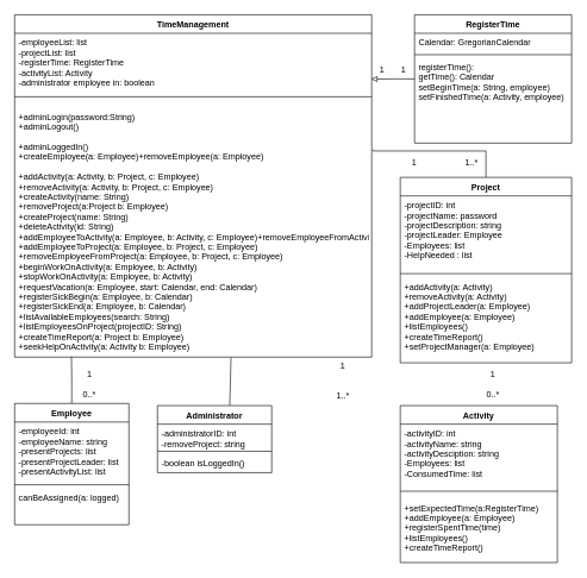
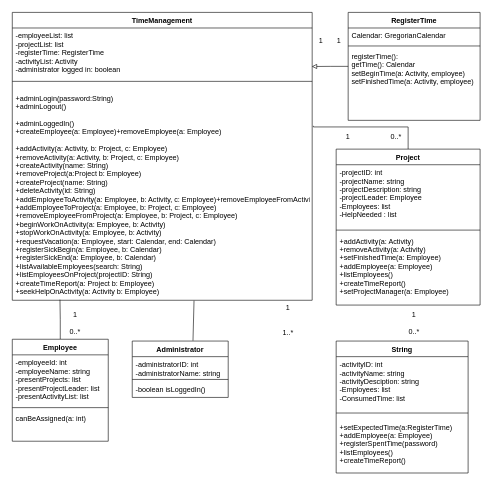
- <mxCell id="26" value="-employeeList: list&#10;-projectList: list&#10;-registerTime: RegisterTime&#10;-activityList: Activity&#10;-administrator employee in: boolean&#10;&#10;" style="text;strokeColor=none;fillColor=none;align=left;verticalAlign=top;spacingLeft=4;spacingRight=4;overflow=hidden;rotatable=0;points=[[0,0.5],[1,0.5]];portConstraint=eastwest;" parent="25" vertex="1"><mxGeometry y="26" width="500" height="74" as="geometry" /></mxCell>
+ <mxCell id="26" value="-employeeList: list&#10;-projectList: list&#10;-registerTime: RegisterTime&#10;-activityList: Activity&#10;-administrator logged in: boolean&#10;&#10;" style="text;strokeColor=none;fillColor=none;align=left;verticalAlign=top;spacingLeft=4;spacingRight=4;overflow=hidden;rotatable=0;points=[[0,0.5],[1,0.5]];portConstraint=eastwest;" parent="25" vertex="1"><mxGeometry y="26" width="500" height="74" as="geometry" /></mxCell>
- <mxCell id="24" value="registerTime():&#10;getTime(): Calendar&#10;setBeginTime(a: String, employee)&#10;setFinishedTime(a: Activity, employee)&#10;" style="text;strokeColor=none;fillColor=none;align=left;verticalAlign=top;spacingLeft=4;spacingRight=4;overflow=hidden;rotatable=0;points=[[0,0.5],[1,0.5]];portConstraint=eastwest;" parent="21" vertex="1"><mxGeometry y="60" width="220" height="120" as="geometry" /></mxCell>
+ <mxCell id="24" value="registerTime():&#10;getTime(): Calendar&#10;setBeginTime(a: Activity, employee)&#10;setFinishedTime(a: Activity, employee)&#10;" style="text;strokeColor=none;fillColor=none;align=left;verticalAlign=top;spacingLeft=4;spacingRight=4;overflow=hidden;rotatable=0;points=[[0,0.5],[1,0.5]];portConstraint=eastwest;" parent="21" vertex="1"><mxGeometry y="60" width="220" height="120" as="geometry" /></mxCell>
- <mxCell id="29" value="1&amp;nbsp; &amp;nbsp;&amp;nbsp; &amp;nbsp; 1" style="text;html=1;strokeColor=none;fillColor=none;align=center;verticalAlign=middle;whiteSpace=wrap;rounded=0;" vertex="1" parent="1"><mxGeometry x="530" y="88" width="40" height="20" as="geometry" /></mxCell>
+ <mxCell id="29" value="1&amp;nbsp; &amp;nbsp;&amp;nbsp; &amp;nbsp; 1" style="text;html=1;strokeColor=none;fillColor=none;align=center;verticalAlign=middle;whiteSpace=wrap;rounded=0;" vertex="1" parent="1"><mxGeometry x="530" y="58" width="40" height="20" as="geometry" /></mxCell>
- <mxCell id="31" value="1..*" style="text;html=1;strokeColor=none;fillColor=none;align=center;verticalAlign=middle;whiteSpace=wrap;rounded=0;" vertex="1" parent="1"><mxGeometry x="640" y="218" width="40" height="20" as="geometry" /></mxCell>
+ <mxCell id="31" value="0..*" style="text;html=1;strokeColor=none;fillColor=none;align=center;verticalAlign=middle;whiteSpace=wrap;rounded=0;" vertex="1" parent="1"><mxGeometry x="640" y="218" width="40" height="20" as="geometry" /></mxCell>
- <mxCell id="13" value="-projectID: int&#10;-projectName: password&#10;-projectDescription: string&#10;-projectLeader: Employee&#10;-Employees: list&#10;-HelpNeeded : list&#10;&#10;&#10;&#10;" style="text;strokeColor=none;fillColor=none;align=left;verticalAlign=top;spacingLeft=4;spacingRight=4;overflow=hidden;rotatable=0;points=[[0,0.5],[1,0.5]];portConstraint=eastwest;" parent="12" vertex="1"><mxGeometry y="26" width="240" height="104" as="geometry" /></mxCell>
+ <mxCell id="13" value="-projectID: int&#10;-projectName: string&#10;-projectDescription: string&#10;-projectLeader: Employee&#10;-Employees: list&#10;-HelpNeeded : list&#10;&#10;&#10;&#10;" style="text;strokeColor=none;fillColor=none;align=left;verticalAlign=top;spacingLeft=4;spacingRight=4;overflow=hidden;rotatable=0;points=[[0,0.5],[1,0.5]];portConstraint=eastwest;" parent="12" vertex="1"><mxGeometry y="26" width="240" height="104" as="geometry" /></mxCell>
- <mxCell id="15" value="+addActivity(a: Activity)&#10;+removeActivity(a: Activity)&#10;+addProjectLeader(a: Employee)&#10;+addEmployee(a: Employee)&#10;+listEmployees()&#10;+createTimeReport()&#10;+setProjectManager(a: Employee)&#10;&#10;&#10;&#10;" style="text;strokeColor=none;fillColor=none;align=left;verticalAlign=top;spacingLeft=4;spacingRight=4;overflow=hidden;rotatable=0;points=[[0,0.5],[1,0.5]];portConstraint=eastwest;" parent="12" vertex="1"><mxGeometry y="140" width="240" height="120" as="geometry" /></mxCell>
+ <mxCell id="15" value="+addActivity(a: Activity)&#10;+removeActivity(a: Activity)&#10;+setFinishedTime(a: Employee)&#10;+addEmployee(a: Employee)&#10;+listEmployees()&#10;+createTimeReport()&#10;+setProjectManager(a: Employee)&#10;&#10;&#10;&#10;" style="text;strokeColor=none;fillColor=none;align=left;verticalAlign=top;spacingLeft=4;spacingRight=4;overflow=hidden;rotatable=0;points=[[0,0.5],[1,0.5]];portConstraint=eastwest;" parent="12" vertex="1"><mxGeometry y="140" width="240" height="120" as="geometry" /></mxCell>
- <mxCell id="16" value="Activity" style="swimlane;fontStyle=1;align=center;verticalAlign=top;childLayout=stackLayout;horizontal=1;startSize=26;horizontalStack=0;resizeParent=1;resizeParentMax=0;resizeLast=0;collapsible=1;marginBottom=0;" parent="1" vertex="1"><mxGeometry x="560" y="568" width="220" height="220" as="geometry" /></mxCell>
+ <mxCell id="16" value="String" style="swimlane;fontStyle=1;align=center;verticalAlign=top;childLayout=stackLayout;horizontal=1;startSize=26;horizontalStack=0;resizeParent=1;resizeParentMax=0;resizeLast=0;collapsible=1;marginBottom=0;" parent="1" vertex="1"><mxGeometry x="560" y="568" width="220" height="220" as="geometry" /></mxCell>
- <mxCell id="8" value="-administratorID: int&#10;-removeProject: string" style="text;strokeColor=none;fillColor=none;align=left;verticalAlign=top;spacingLeft=4;spacingRight=4;overflow=hidden;rotatable=0;points=[[0,0.5],[1,0.5]];portConstraint=eastwest;" parent="7" vertex="1"><mxGeometry y="26" width="160" height="34" as="geometry" /></mxCell>
+ <mxCell id="8" value="-administratorID: int&#10;-administratorName: string" style="text;strokeColor=none;fillColor=none;align=left;verticalAlign=top;spacingLeft=4;spacingRight=4;overflow=hidden;rotatable=0;points=[[0,0.5],[1,0.5]];portConstraint=eastwest;" parent="7" vertex="1"><mxGeometry y="26" width="160" height="34" as="geometry" /></mxCell>
- <mxCell id="6" value="canBeAssigned(a: logged)" style="text;strokeColor=none;fillColor=none;align=left;verticalAlign=top;spacingLeft=4;spacingRight=4;overflow=hidden;rotatable=0;points=[[0,0.5],[1,0.5]];portConstraint=eastwest;" parent="3" vertex="1"><mxGeometry y="118" width="160" height="52" as="geometry" /></mxCell>
+ <mxCell id="6" value="canBeAssigned(a: int)" style="text;strokeColor=none;fillColor=none;align=left;verticalAlign=top;spacingLeft=4;spacingRight=4;overflow=hidden;rotatable=0;points=[[0,0.5],[1,0.5]];portConstraint=eastwest;" parent="3" vertex="1"><mxGeometry y="118" width="160" height="52" as="geometry" /></mxCell>
- <mxCell id="19" value="+setExpectedTime(a:RegisterTime)&#10;+addEmployee(a: Employee)&#10;+registerSpentTime(time)&#10;+listEmployees()&#10;+createTimeReport()&#10;" style="text;strokeColor=none;fillColor=none;align=left;verticalAlign=top;spacingLeft=4;spacingRight=4;overflow=hidden;rotatable=0;points=[[0,0.5],[1,0.5]];portConstraint=eastwest;" parent="16" vertex="1"><mxGeometry y="130" width="220" height="90" as="geometry" /></mxCell>
+ <mxCell id="19" value="+setExpectedTime(a:RegisterTime)&#10;+addEmployee(a: Employee)&#10;+registerSpentTime(password)&#10;+listEmployees()&#10;+createTimeReport()&#10;" style="text;strokeColor=none;fillColor=none;align=left;verticalAlign=top;spacingLeft=4;spacingRight=4;overflow=hidden;rotatable=0;points=[[0,0.5],[1,0.5]];portConstraint=eastwest;" parent="16" vertex="1"><mxGeometry y="130" width="220" height="90" as="geometry" /></mxCell>
